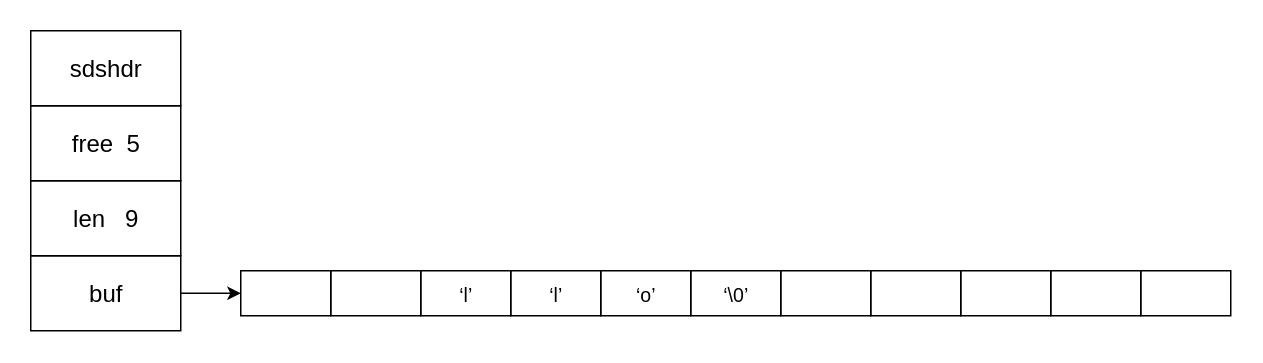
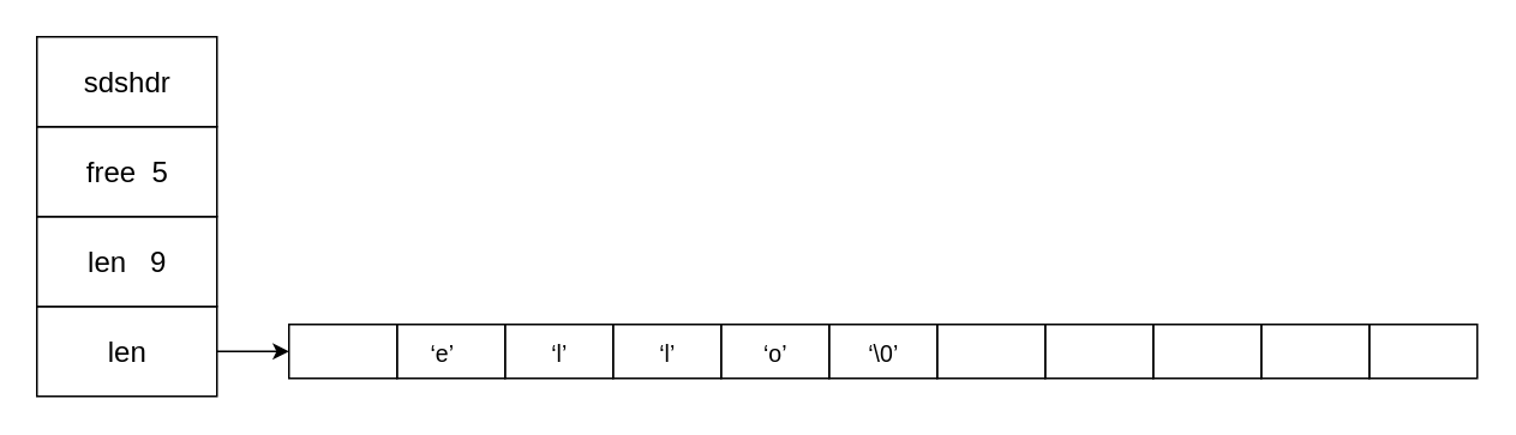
- <mxCell id="10" value="&lt;span style=&quot;font-size: 16px&quot;&gt;buf&lt;/span&gt;" style="text;html=1;align=center;verticalAlign=middle;resizable=0;points=[];autosize=1;strokeColor=none;fillColor=none;fontSize=15;" vertex="1" parent="1"><mxGeometry x="50" y="185" width="40" height="20" as="geometry" /></mxCell>
+ <mxCell id="10" value="&lt;span style=&quot;font-size: 16px&quot;&gt;len&lt;/span&gt;" style="text;html=1;align=center;verticalAlign=middle;resizable=0;points=[];autosize=1;strokeColor=none;fillColor=none;fontSize=15;" vertex="1" parent="1"><mxGeometry x="50" y="185" width="40" height="20" as="geometry" /></mxCell>
+ <mxCell id="21" value="&lt;span style=&quot;font-size: 13px&quot;&gt;‘e’&lt;/span&gt;" style="text;html=1;align=center;verticalAlign=middle;resizable=0;points=[];autosize=1;strokeColor=none;fillColor=none;fontSize=15;" vertex="1" parent="1"><mxGeometry x="230" y="185" width="30" height="20" as="geometry" /></mxCell>
